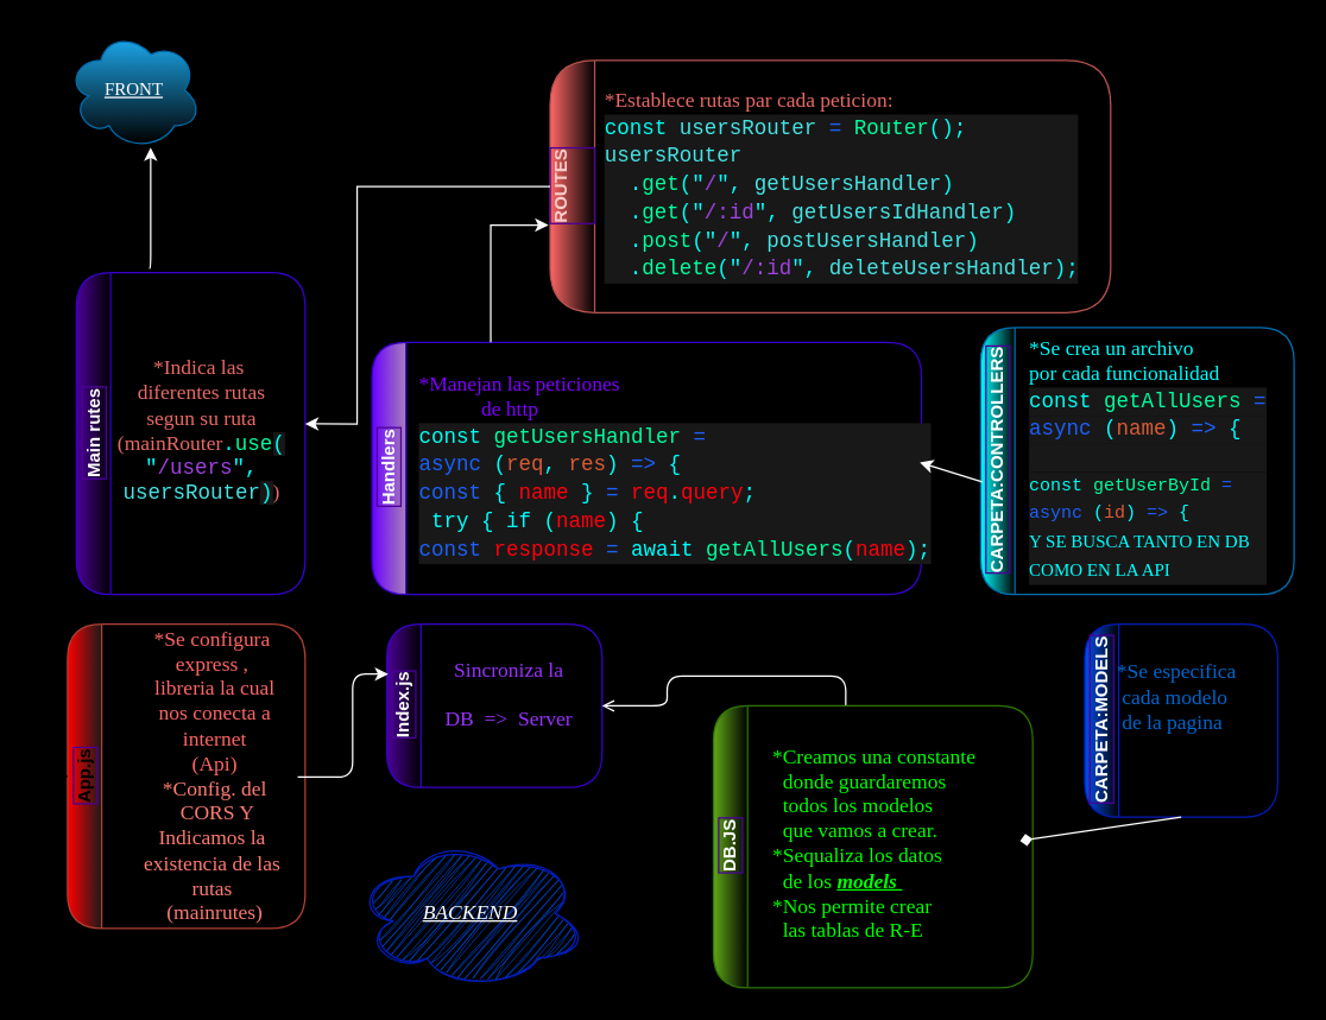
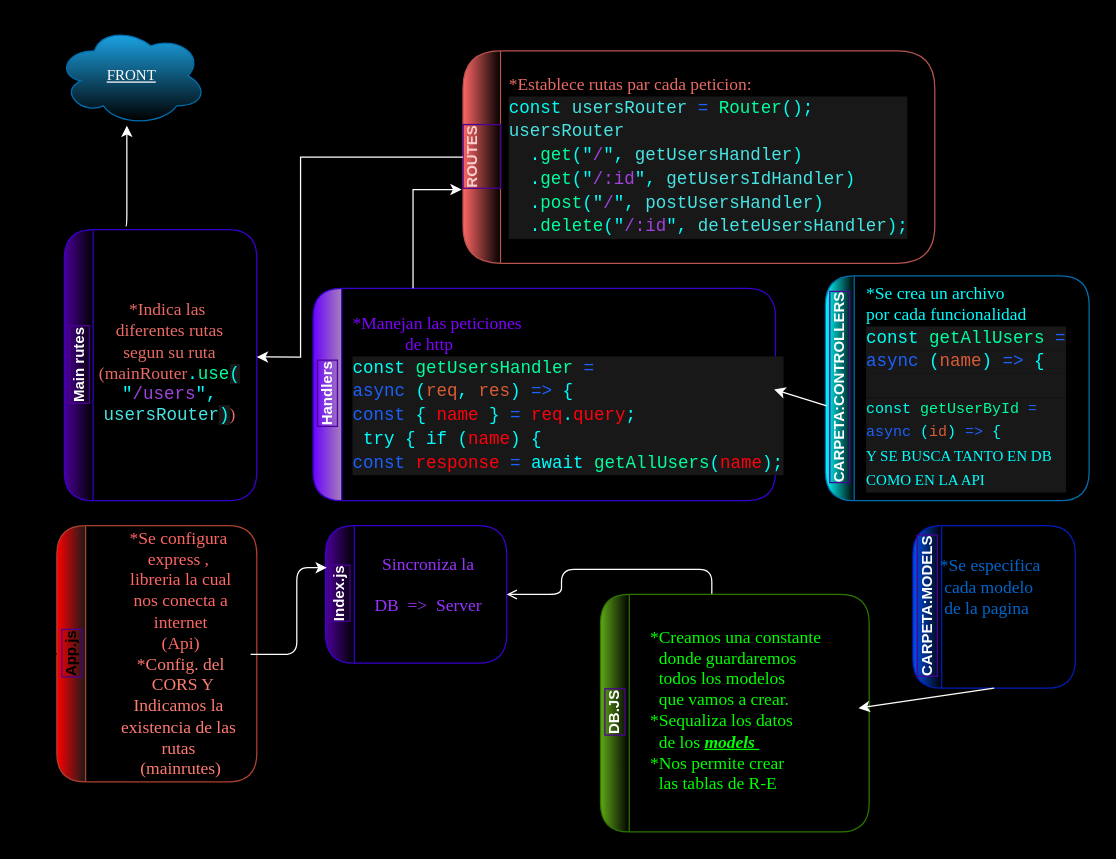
- <mxCell id="16" value="FRONT&lt;br&gt;" style="ellipse;shape=cloud;whiteSpace=wrap;html=1;rounded=1;fillColor=#1ba1e2;strokeColor=#006EAF;fontColor=#ffffff;fontFamily=Comic Sans MS;fontStyle=4;align=center;verticalAlign=middle;horizontal=1;gradientColor=default;" parent="1" vertex="1"><mxGeometry x="45" y="20" width="90" height="80" as="geometry" /></mxCell>
+ <mxCell id="16" value="FRONT&lt;br&gt;" style="ellipse;shape=cloud;whiteSpace=wrap;html=1;rounded=1;fillColor=#1ba1e2;strokeColor=#006EAF;fontColor=#ffffff;fontFamily=Comic Sans MS;fontStyle=4;align=center;verticalAlign=middle;horizontal=1;gradientColor=default;" parent="1" vertex="1"><mxGeometry x="45" y="20" width="120" height="80" as="geometry" /></mxCell>
- <mxCell id="26" value="" style="endArrow=diamond;html=1;rounded=0;exitX=0.5;exitY=1;exitDx=0;exitDy=0;fontColor=#FFFFFF;strokeColor=#FFFFFF;entryX=1.021;entryY=0.535;entryDx=0;entryDy=0;entryPerimeter=0;" parent="1" source="11" target="6" edge="1"><mxGeometry width="50" height="50" relative="1" as="geometry"><mxPoint x="450" y="460" as="sourcePoint" /><mxPoint x="800" y="470" as="targetPoint" /></mxGeometry></mxCell>
+ <mxCell id="26" value="" style="endArrow=classic;html=1;rounded=0;exitX=0.5;exitY=1;exitDx=0;exitDy=0;fontColor=#FFFFFF;strokeColor=#FFFFFF;entryX=1.021;entryY=0.535;entryDx=0;entryDy=0;entryPerimeter=0;" parent="1" source="11" target="6" edge="1"><mxGeometry width="50" height="50" relative="1" as="geometry"><mxPoint x="450" y="460" as="sourcePoint" /><mxPoint x="800" y="470" as="targetPoint" /></mxGeometry></mxCell>
- <mxCell id="18" value="BACKEND" style="ellipse;shape=cloud;fillColor=#0050ef;labelBorderColor=none;shadow=0;whiteSpace=wrap;rounded=1;sketch=1;curveFitting=1;jiggle=2;strokeColor=#001DBC;labelBackgroundColor=none;html=1;fontStyle=6;fontFamily=Comic Sans MS;spacing=2;fontSize=14;fontColor=#ffffff;" parent="1" vertex="1"><mxGeometry x="240" y="565" width="152.5" height="100" as="geometry" /></mxCell>
